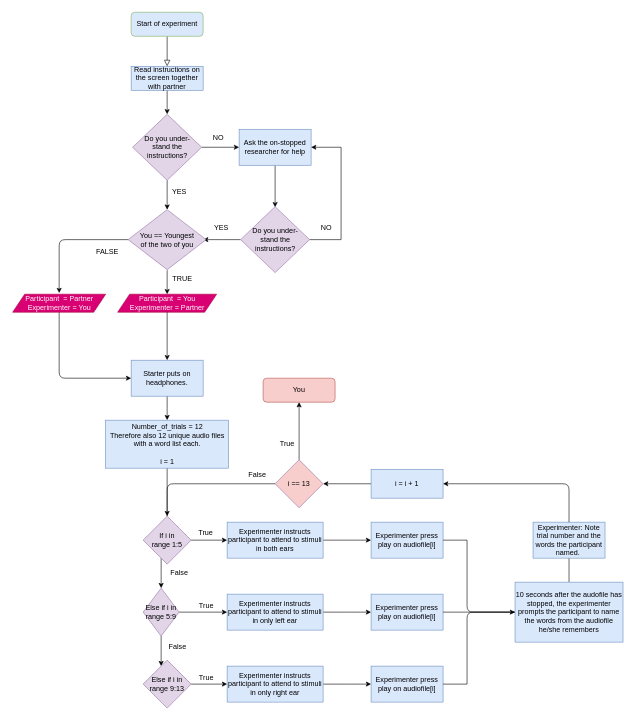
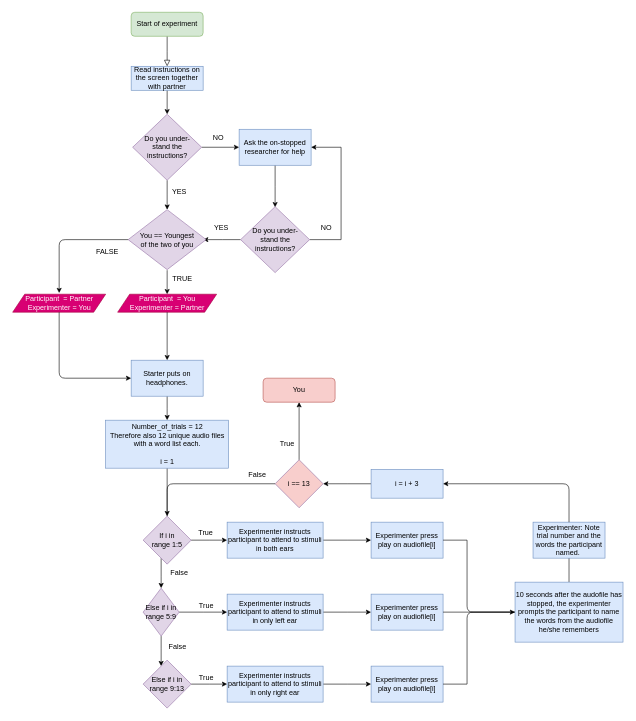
- <mxCell id="3" value="Start of experiment" style="rounded=1;whiteSpace=wrap;html=1;fontSize=12;glass=0;strokeWidth=1;shadow=0;fillColor=#dae8fc;strokeColor=#82b366;" parent="1" vertex="1"><mxGeometry x="218" y="20" width="120" height="40" as="geometry" /></mxCell>
+ <mxCell id="3" value="Start of experiment" style="rounded=1;whiteSpace=wrap;html=1;fontSize=12;glass=0;strokeWidth=1;shadow=0;fillColor=#d5e8d4;strokeColor=#82b366;" parent="1" vertex="1"><mxGeometry x="218" y="20" width="120" height="40" as="geometry" /></mxCell>
- <mxCell id="62" value="i = i + 1" style="whiteSpace=wrap;html=1;rounded=0;fillColor=#dae8fc;strokeColor=#6c8ebf;" vertex="1" parent="1"><mxGeometry x="618" y="782" width="120" height="48" as="geometry" /></mxCell>
+ <mxCell id="62" value="i = i + 3" style="whiteSpace=wrap;html=1;rounded=0;fillColor=#dae8fc;strokeColor=#6c8ebf;" vertex="1" parent="1"><mxGeometry x="618" y="782" width="120" height="48" as="geometry" /></mxCell>
